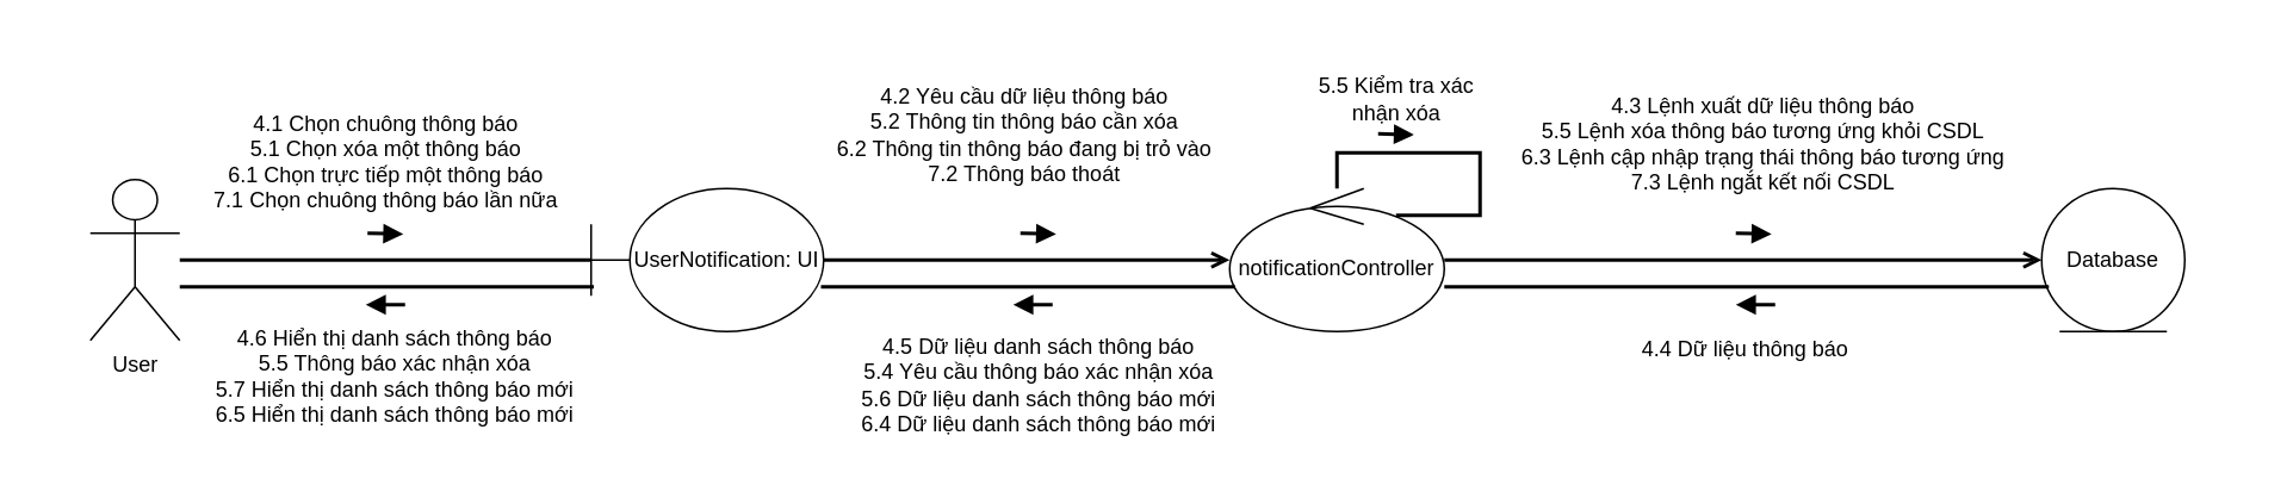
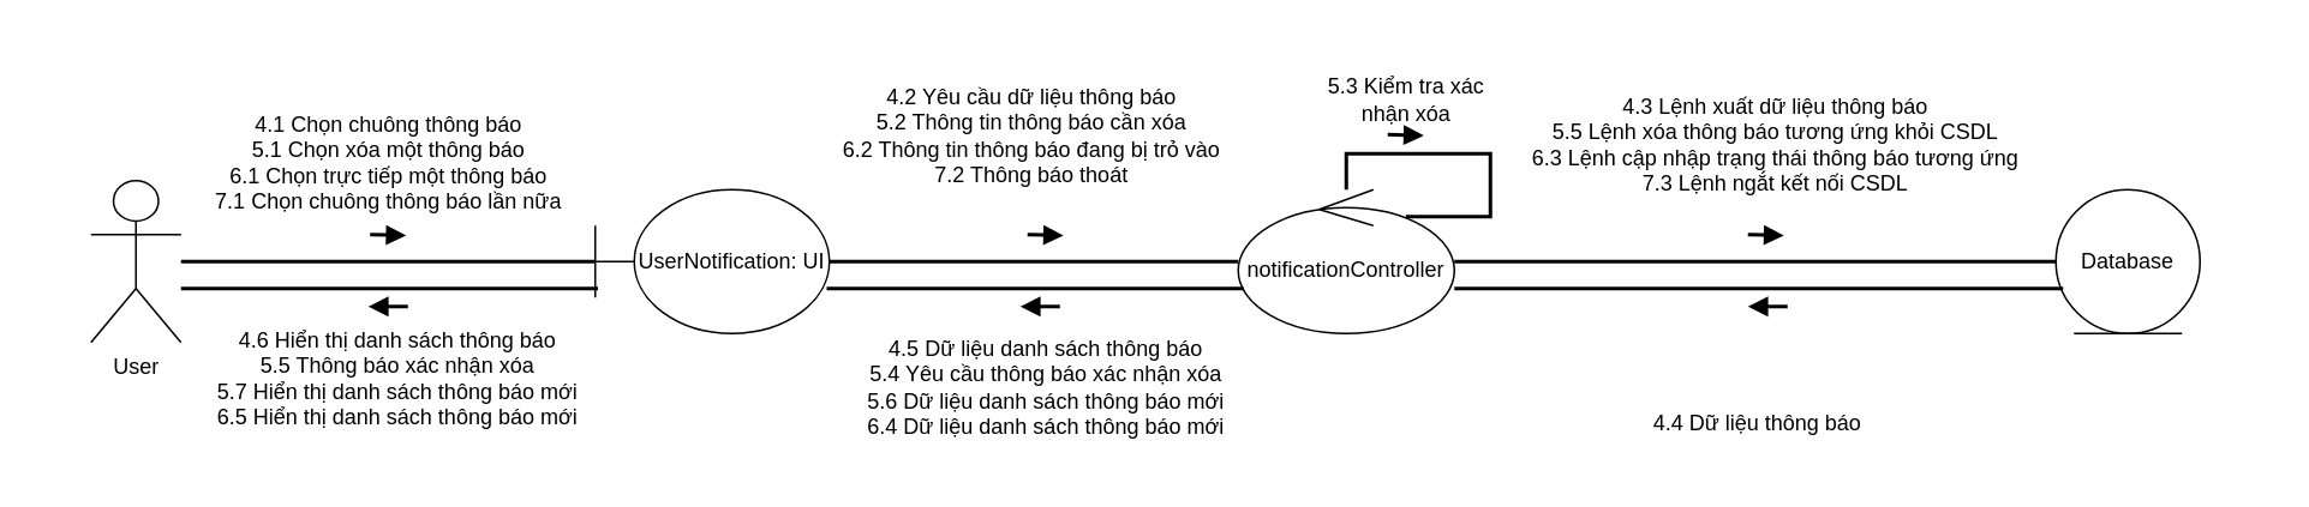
- <mxCell id="17" value="5.5 Kiểm tra xác&lt;br&gt;nhận xóa" style="text;html=1;align=center;verticalAlign=middle;resizable=0;points=[];autosize=1;" parent="1" vertex="1"><mxGeometry x="730" y="40" width="100" height="30" as="geometry" /></mxCell>
+ <mxCell id="17" value="5.3 Kiểm tra xác&lt;br&gt;nhận xóa" style="text;html=1;align=center;verticalAlign=middle;resizable=0;points=[];autosize=1;" parent="1" vertex="1"><mxGeometry x="730" y="40" width="100" height="30" as="geometry" /></mxCell>
- <mxCell id="5" style="edgeStyle=orthogonalEdgeStyle;rounded=0;orthogonalLoop=1;jettySize=auto;html=1;startArrow=none;startFill=0;endArrow=open;endFill=0;strokeWidth=2;" parent="1" source="6" target="9" edge="1"><mxGeometry relative="1" as="geometry" /></mxCell>
+ <mxCell id="5" style="edgeStyle=orthogonalEdgeStyle;rounded=0;orthogonalLoop=1;jettySize=auto;html=1;startArrow=none;startFill=0;endArrow=none;endFill=0;strokeWidth=2;" parent="1" source="6" target="9" edge="1"><mxGeometry relative="1" as="geometry" /></mxCell>
- <mxCell id="8" style="edgeStyle=orthogonalEdgeStyle;rounded=0;orthogonalLoop=1;jettySize=auto;html=1;startArrow=none;startFill=0;endArrow=open;endFill=0;strokeWidth=2;" parent="1" source="9" target="7" edge="1"><mxGeometry relative="1" as="geometry" /></mxCell>
+ <mxCell id="8" style="edgeStyle=orthogonalEdgeStyle;rounded=0;orthogonalLoop=1;jettySize=auto;html=1;startArrow=none;startFill=0;endArrow=none;endFill=0;strokeWidth=2;" parent="1" source="9" target="7" edge="1"><mxGeometry relative="1" as="geometry" /></mxCell>
- <mxCell id="24" value="4.4 Dữ liệu thông báo" style="text;html=1;align=center;verticalAlign=middle;resizable=0;points=[];autosize=1;" parent="1" vertex="1"><mxGeometry x="910" y="185" width="130" height="20" as="geometry" /></mxCell>
+ <mxCell id="24" value="4.4 Dữ liệu thông báo" style="text;html=1;align=center;verticalAlign=middle;resizable=0;points=[];autosize=1;" parent="1" vertex="1"><mxGeometry x="910" y="225" width="130" height="20" as="geometry" /></mxCell>
